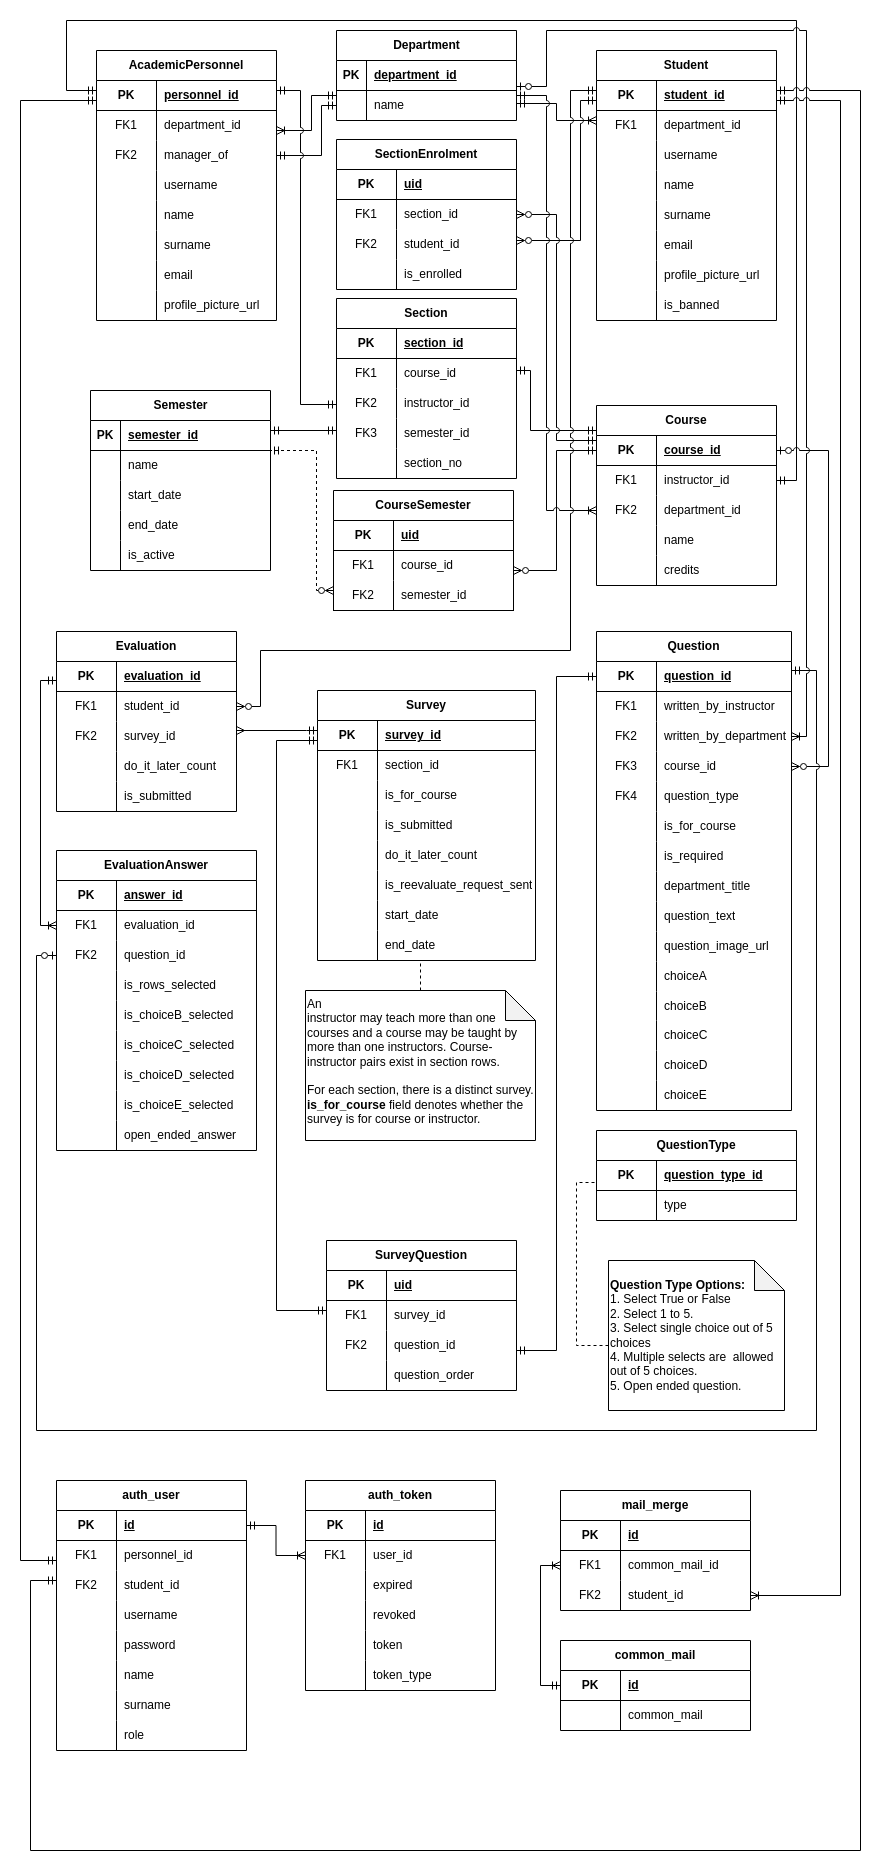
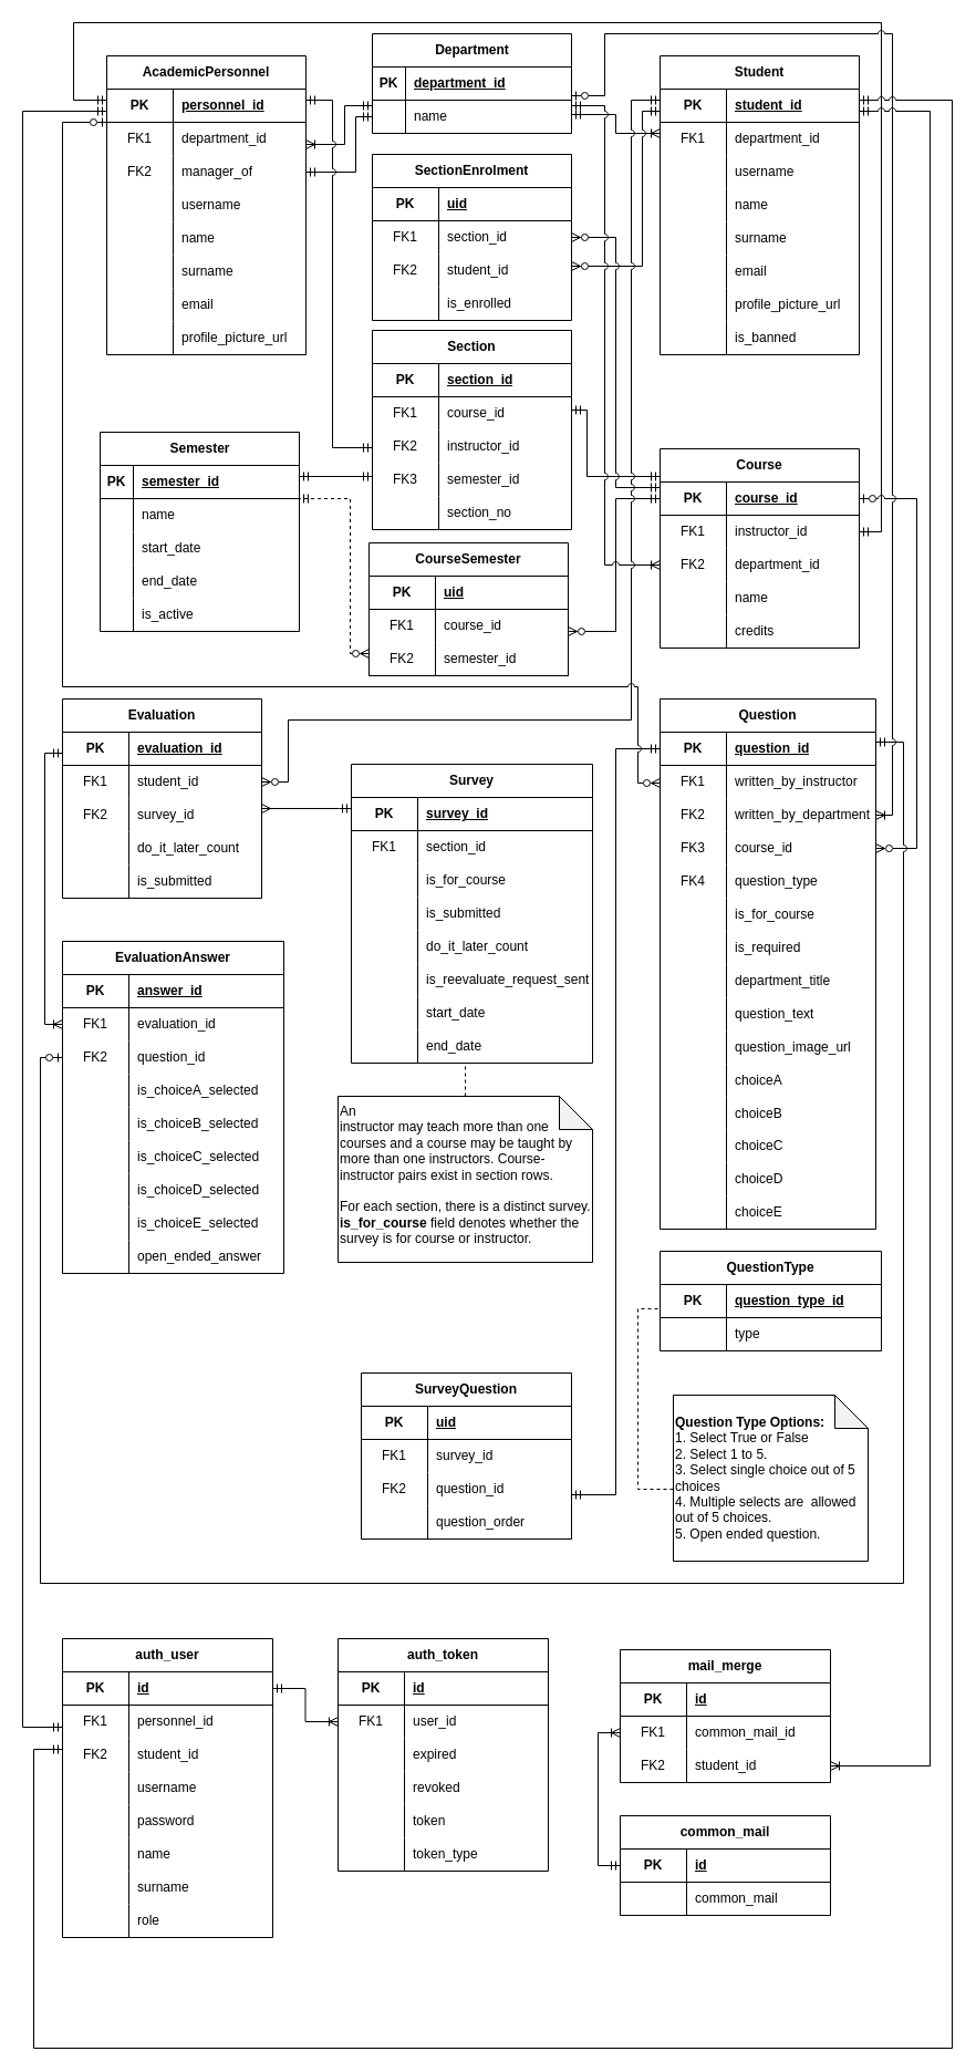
+ <mxCell id="290" style="edgeStyle=orthogonalEdgeStyle;rounded=0;orthogonalLoop=1;jettySize=auto;html=1;endArrow=ERzeroToOne;endFill=0;startArrow=ERzeroToMany;startFill=0;jumpStyle=arc;" parent="1" source="107" target="66" edge="1"><mxGeometry relative="1" as="geometry"><Array as="points"><mxPoint x="576" y="707" /><mxPoint x="576" y="620" /><mxPoint x="56" y="620" /><mxPoint x="56" y="110" /></Array></mxGeometry></mxCell>
- <mxCell id="232" value="is_rows_selected" style="shape=partialRectangle;connectable=0;fillColor=none;top=0;left=0;bottom=0;right=0;align=left;spacingLeft=6;overflow=hidden;html=1;whiteSpace=wrap;" parent="230" vertex="1"><mxGeometry x="60" width="140" height="30" as="geometry"><mxRectangle width="140" height="30" as="alternateBounds" /></mxGeometry></mxCell>
+ <mxCell id="232" value="is_choiceA_selected" style="shape=partialRectangle;connectable=0;fillColor=none;top=0;left=0;bottom=0;right=0;align=left;spacingLeft=6;overflow=hidden;html=1;whiteSpace=wrap;" parent="230" vertex="1"><mxGeometry x="60" width="140" height="30" as="geometry"><mxRectangle width="140" height="30" as="alternateBounds" /></mxGeometry></mxCell>
- <mxCell id="208" style="edgeStyle=orthogonalEdgeStyle;rounded=0;orthogonalLoop=1;jettySize=auto;html=1;endArrow=ERmandOne;endFill=0;startArrow=ERmandOne;startFill=0;" parent="1" source="153" target="178" edge="1"><mxGeometry relative="1" as="geometry"><Array as="points"><mxPoint x="276" y="740" /><mxPoint x="276" y="1310" /></Array></mxGeometry></mxCell>
